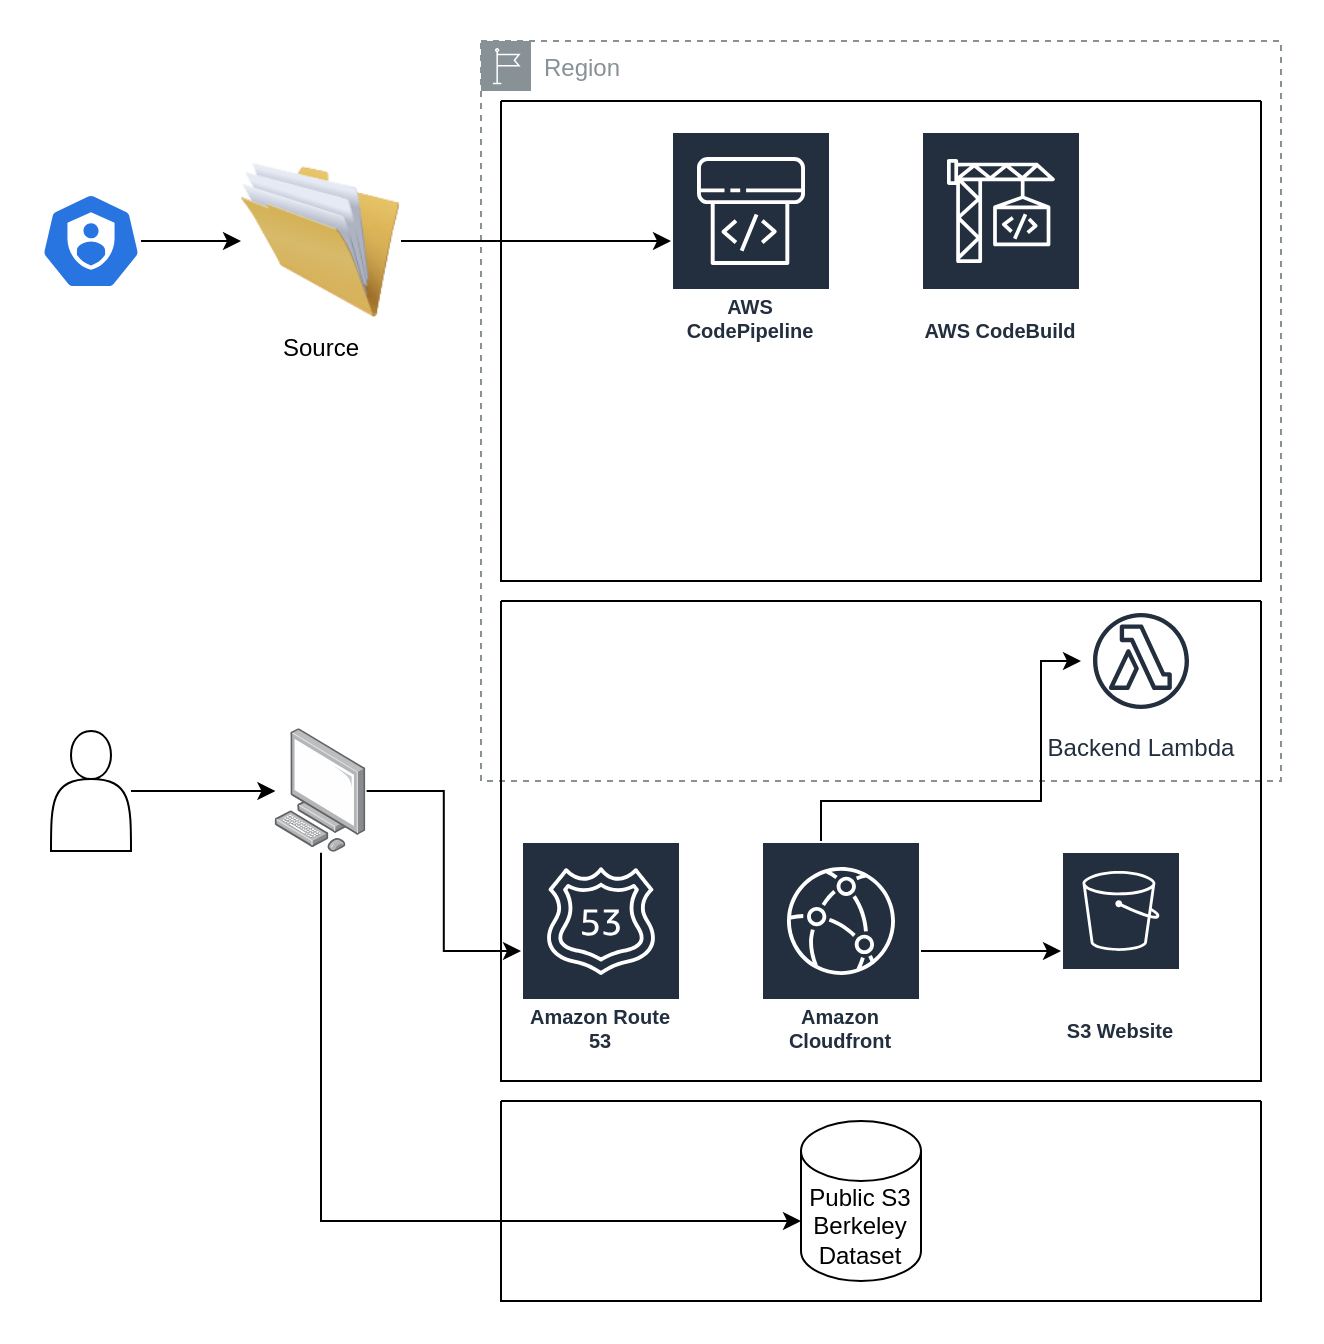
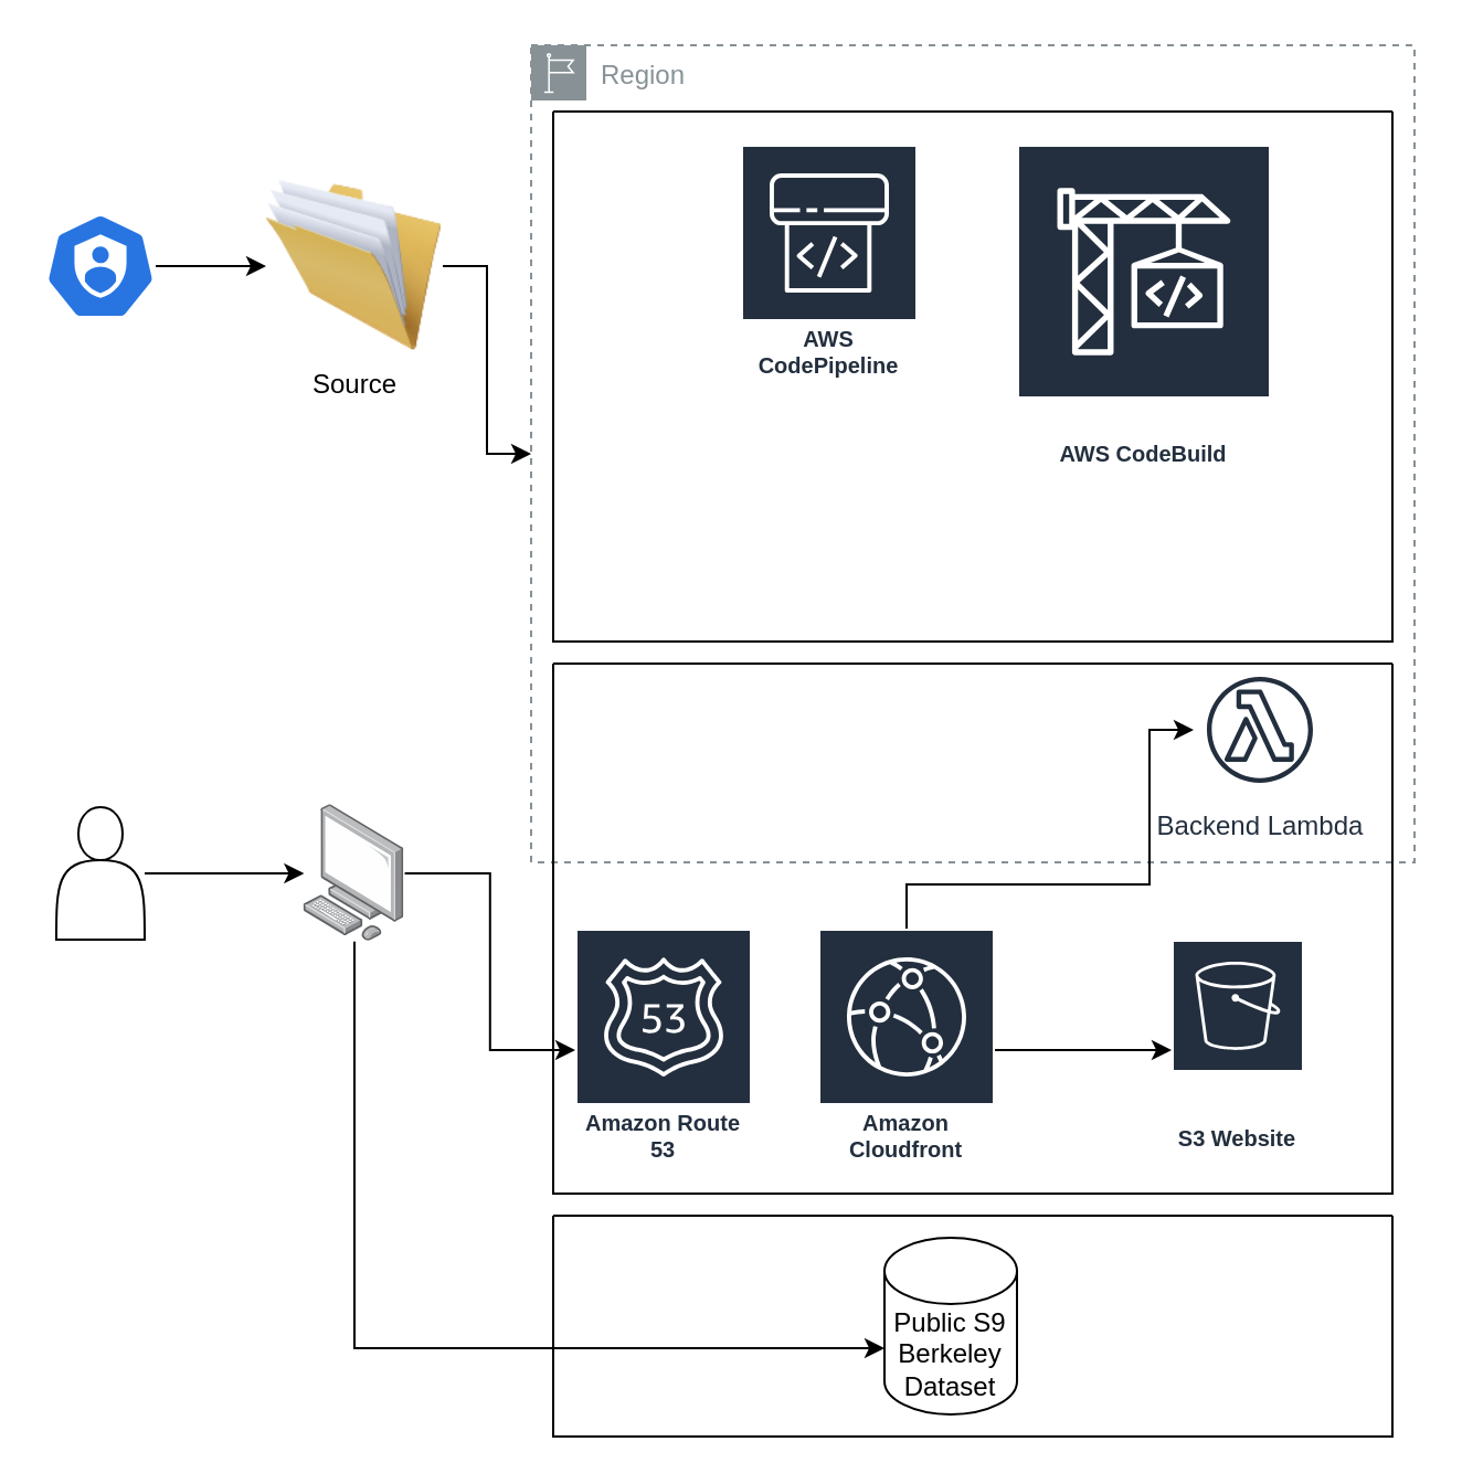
- <mxCell id="9" style="edgeStyle=orthogonalEdgeStyle;rounded=0;orthogonalLoop=1;jettySize=auto;html=1;" parent="1" source="10" target="7" edge="1"><mxGeometry relative="1" as="geometry" /></mxCell>
+ <mxCell id="9" style="edgeStyle=orthogonalEdgeStyle;rounded=0;orthogonalLoop=1;jettySize=auto;html=1;" parent="1" source="10" target="2" edge="1"><mxGeometry relative="1" as="geometry" /></mxCell>
- <mxCell id="8" value="AWS CodeBuild" style="sketch=0;outlineConnect=0;fontColor=#232F3E;gradientColor=none;strokeColor=#ffffff;fillColor=#232F3E;dashed=0;verticalLabelPosition=middle;verticalAlign=bottom;align=center;html=1;whiteSpace=wrap;fontSize=10;fontStyle=1;spacing=3;shape=mxgraph.aws4.productIcon;prIcon=mxgraph.aws4.codebuild;" parent="1" vertex="1"><mxGeometry x="460" y="65" width="80" height="110" as="geometry" /></mxCell>
+ <mxCell id="8" value="AWS CodeBuild" style="sketch=0;outlineConnect=0;fontColor=#232F3E;gradientColor=none;strokeColor=#ffffff;fillColor=#232F3E;dashed=0;verticalLabelPosition=middle;verticalAlign=bottom;align=center;html=1;whiteSpace=wrap;fontSize=10;fontStyle=1;spacing=3;shape=mxgraph.aws4.productIcon;prIcon=mxgraph.aws4.codebuild;" parent="1" vertex="1"><mxGeometry x="460" y="65" width="115" height="150" as="geometry" /></mxCell>
- <mxCell id="15" value="Amazon Cloudfront" style="sketch=0;outlineConnect=0;fontColor=#232F3E;gradientColor=none;strokeColor=#ffffff;fillColor=#232F3E;dashed=0;verticalLabelPosition=middle;verticalAlign=bottom;align=center;html=1;whiteSpace=wrap;fontSize=10;fontStyle=1;spacing=3;shape=mxgraph.aws4.productIcon;prIcon=mxgraph.aws4.cloudfront;" parent="13" vertex="1"><mxGeometry x="130" y="120" width="80" height="110" as="geometry" /></mxCell>
+ <mxCell id="15" value="Amazon Cloudfront" style="sketch=0;outlineConnect=0;fontColor=#232F3E;gradientColor=none;strokeColor=#ffffff;fillColor=#232F3E;dashed=0;verticalLabelPosition=middle;verticalAlign=bottom;align=center;html=1;whiteSpace=wrap;fontSize=10;fontStyle=1;spacing=3;shape=mxgraph.aws4.productIcon;prIcon=mxgraph.aws4.cloudfront;" parent="13" vertex="1"><mxGeometry x="120" y="120" width="80" height="110" as="geometry" /></mxCell>
- <mxCell id="23" value="Public S3 Berkeley Dataset" style="shape=cylinder3;whiteSpace=wrap;html=1;boundedLbl=1;backgroundOutline=1;size=15;" parent="22" vertex="1"><mxGeometry x="150" y="10" width="60" height="80" as="geometry" /></mxCell>
+ <mxCell id="23" value="Public S9 Berkeley Dataset" style="shape=cylinder3;whiteSpace=wrap;html=1;boundedLbl=1;backgroundOutline=1;size=15;" parent="22" vertex="1"><mxGeometry x="150" y="10" width="60" height="80" as="geometry" /></mxCell>
